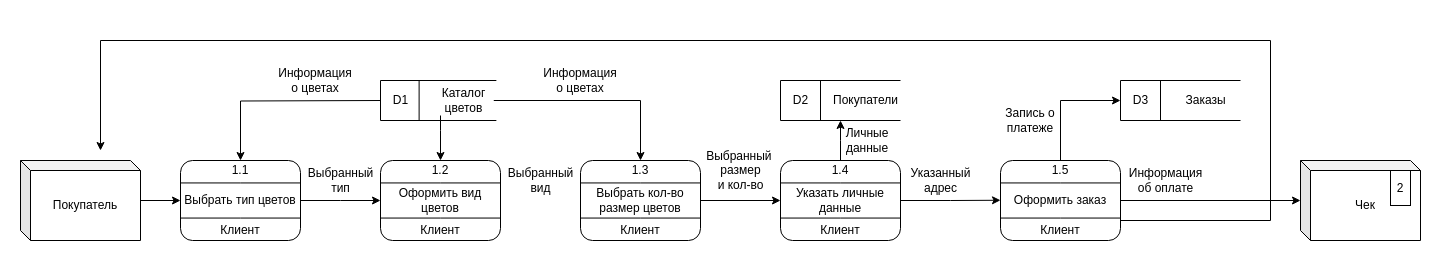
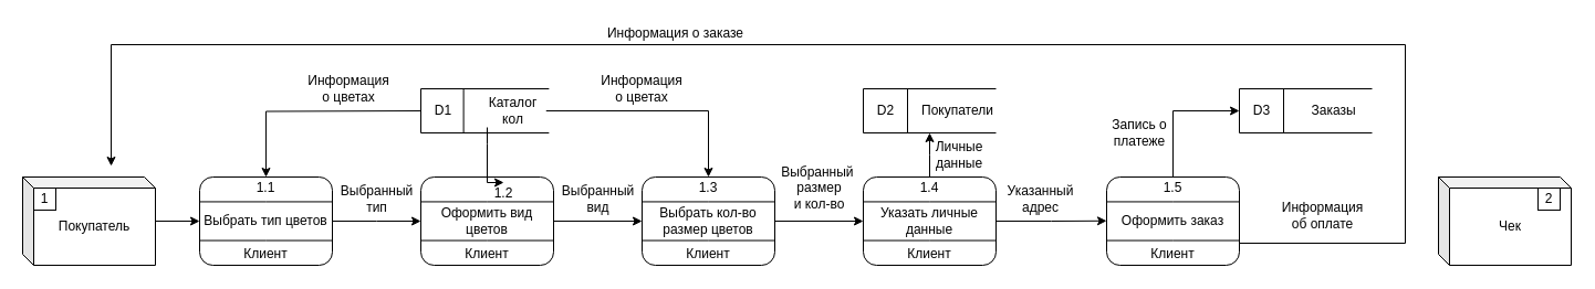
+ <mxCell id="74" value="Информация о заказе" style="text;html=1;align=center;verticalAlign=middle;resizable=0;points=[];autosize=1;" vertex="1" parent="1"><mxGeometry x="540" y="20" width="140" height="20" as="geometry" /></mxCell>
- <mxCell id="45" value="Каталог &lt;br&gt;цветов" style="text;html=1;align=center;verticalAlign=middle;resizable=0;points=[];autosize=1;" vertex="1" parent="39"><mxGeometry x="53.276" y="5" width="60" height="30" as="geometry" /></mxCell>
+ <mxCell id="45" value="Каталог &lt;br&gt;кол" style="text;html=1;align=center;verticalAlign=middle;resizable=0;points=[];autosize=1;" vertex="1" parent="39"><mxGeometry x="53.276" y="5" width="60" height="30" as="geometry" /></mxCell>
- <mxCell id="12" value="1.2" style="text;html=1;strokeColor=none;fillColor=none;align=center;verticalAlign=middle;whiteSpace=wrap;rounded=0;" vertex="1" parent="9"><mxGeometry x="40" width="40" height="20" as="geometry" /></mxCell>
+ <mxCell id="12" value="1.2" style="text;html=1;strokeColor=none;fillColor=none;align=center;verticalAlign=middle;whiteSpace=wrap;rounded=0;" vertex="1" parent="9"><mxGeometry x="55" y="5" width="40" height="20" as="geometry" /></mxCell>
+ <mxCell id="73" value="1" style="whiteSpace=wrap;html=1;aspect=fixed;" vertex="1" parent="1"><mxGeometry x="30" y="170" width="20" height="20" as="geometry" /></mxCell>
- <mxCell id="38" value="Информация&lt;br&gt;об оплате" style="text;html=1;align=center;verticalAlign=middle;resizable=0;points=[];autosize=1;" vertex="1" parent="1"><mxGeometry x="1120" y="165" width="90" height="30" as="geometry" /></mxCell>
+ <mxCell id="38" value="Информация&lt;br&gt;об оплате" style="text;html=1;align=center;verticalAlign=middle;resizable=0;points=[];autosize=1;" vertex="1" parent="1"><mxGeometry x="1150" y="180" width="90" height="30" as="geometry" /></mxCell>
- <mxCell id="72" value="2" style="whiteSpace=wrap;html=1;aspect=fixed;" vertex="1" parent="1"><mxGeometry x="1390" y="170" width="20" height="35" as="geometry" /></mxCell>
+ <mxCell id="72" value="2" style="whiteSpace=wrap;html=1;aspect=fixed;" vertex="1" parent="1"><mxGeometry x="1390" y="170" width="20" height="20" as="geometry" /></mxCell>
+ <mxCell id="32" style="edgeStyle=orthogonalEdgeStyle;rounded=0;orthogonalLoop=1;jettySize=auto;html=1;exitX=1;exitY=0.5;exitDx=0;exitDy=0;entryX=0;entryY=0.5;entryDx=0;entryDy=0;" edge="1" parent="1" source="10" target="15"><mxGeometry relative="1" as="geometry" /></mxCell>
- <mxCell id="71" style="edgeStyle=orthogonalEdgeStyle;rounded=0;orthogonalLoop=1;jettySize=auto;html=1;entryX=0;entryY=0.5;entryDx=0;entryDy=0;entryPerimeter=0;" edge="1" parent="1" source="25" target="70"><mxGeometry relative="1" as="geometry" /></mxCell>
